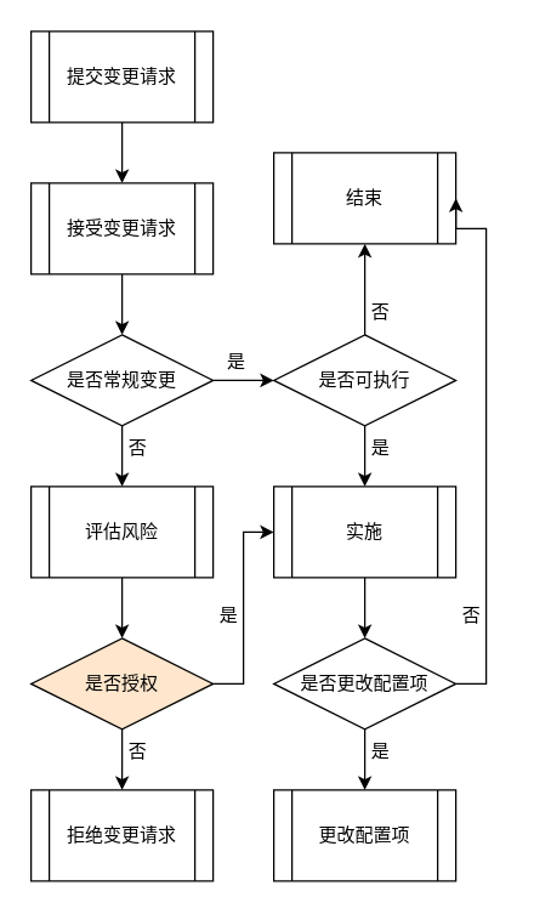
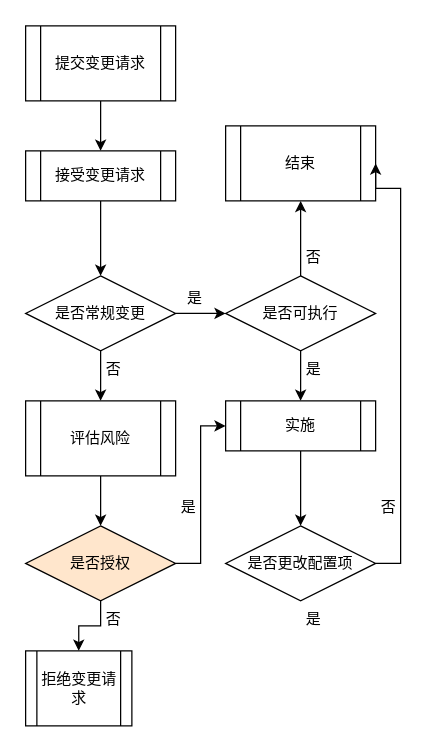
- <mxCell id="5" value="接受变更请求" style="shape=process;whiteSpace=wrap;html=1;backgroundOutline=1;" vertex="1" parent="1"><mxGeometry x="20" y="120" width="120" height="60" as="geometry" /></mxCell>
+ <mxCell id="5" value="接受变更请求" style="shape=process;whiteSpace=wrap;html=1;backgroundOutline=1;" vertex="1" parent="1"><mxGeometry x="20" y="120" width="120" height="40" as="geometry" /></mxCell>
- <mxCell id="13" value="实施" style="shape=process;whiteSpace=wrap;html=1;backgroundOutline=1;" vertex="1" parent="1"><mxGeometry x="180" y="320" width="120" height="60" as="geometry" /></mxCell>
+ <mxCell id="13" value="实施" style="shape=process;whiteSpace=wrap;html=1;backgroundOutline=1;" vertex="1" parent="1"><mxGeometry x="180" y="320" width="120" height="40" as="geometry" /></mxCell>
- <mxCell id="27" value="" style="edgeStyle=orthogonalEdgeStyle;rounded=0;orthogonalLoop=1;jettySize=auto;html=1;" edge="1" parent="1" source="29" target="30"><mxGeometry relative="1" as="geometry" /></mxCell>
- <mxCell id="23" value="拒绝变更请求" style="shape=process;whiteSpace=wrap;html=1;backgroundOutline=1;" vertex="1" parent="1"><mxGeometry x="20" y="520" width="120" height="60" as="geometry" /></mxCell>
+ <mxCell id="23" value="拒绝变更请求" style="shape=process;whiteSpace=wrap;html=1;backgroundOutline=1;" vertex="1" parent="1"><mxGeometry x="20" y="520" width="85" height="60" as="geometry" /></mxCell>
- <mxCell id="30" value="&lt;div&gt;更改配置项&lt;/div&gt;" style="shape=process;whiteSpace=wrap;html=1;backgroundOutline=1;" vertex="1" parent="1"><mxGeometry x="180" y="520" width="120" height="60" as="geometry" /></mxCell>
